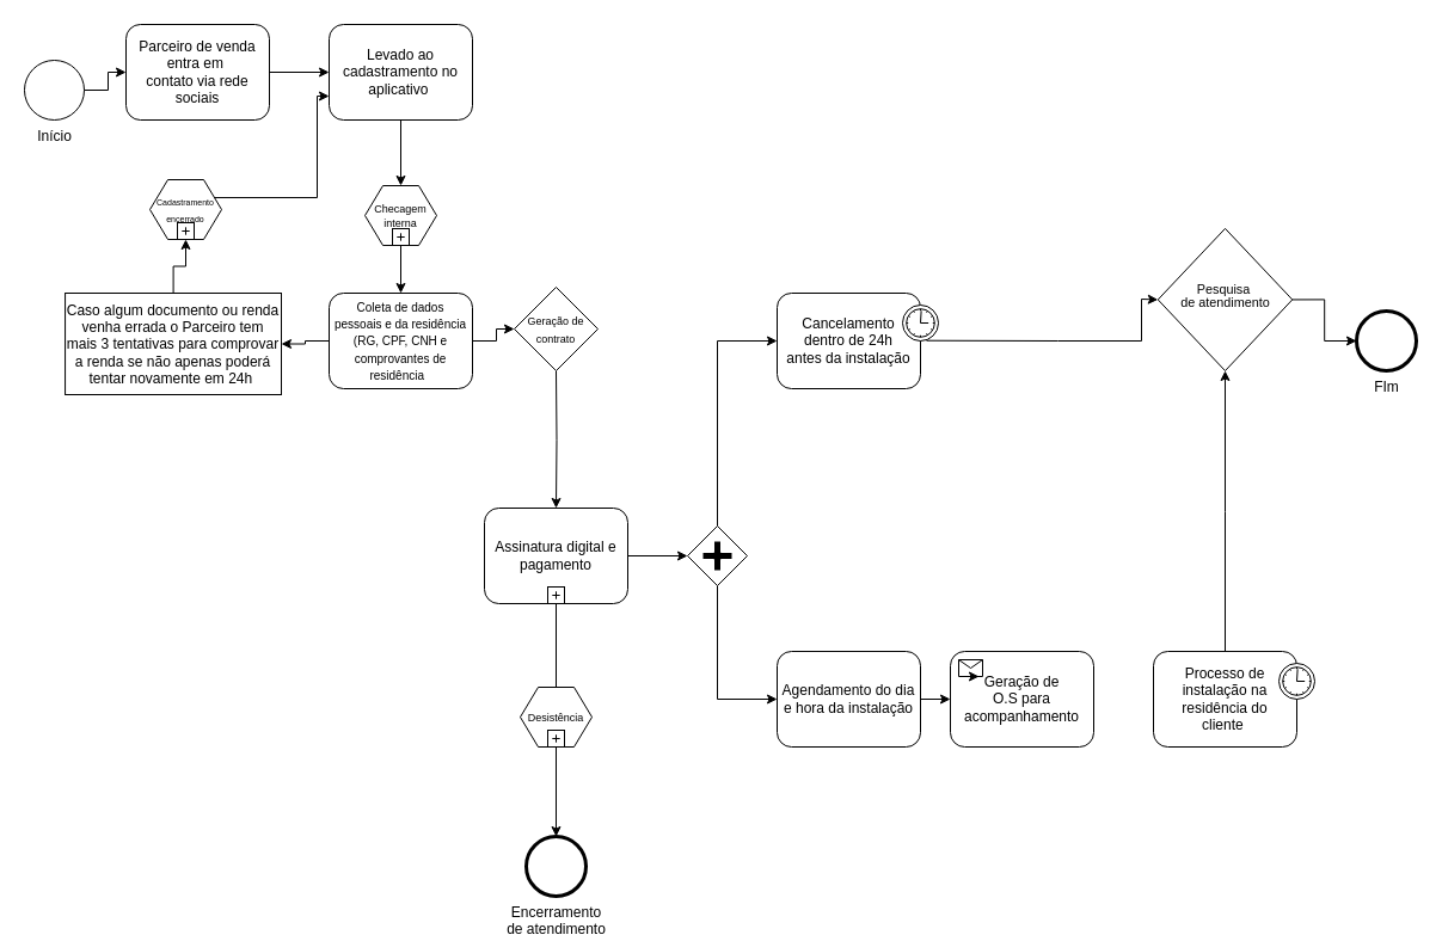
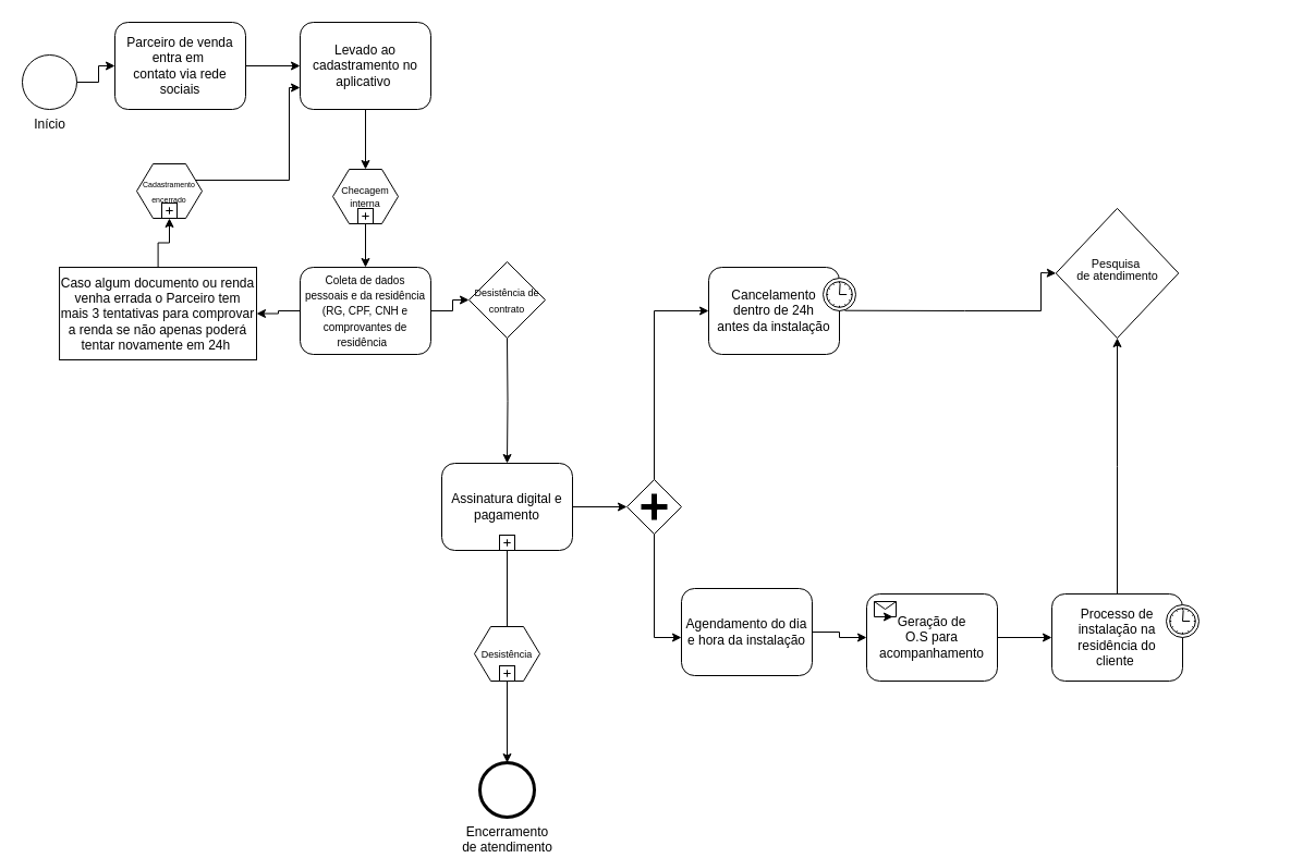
- <mxCell id="25" style="edgeStyle=orthogonalEdgeStyle;rounded=0;html=1;jettySize=auto;orthogonalLoop=1;exitX=1;exitY=0.5;exitDx=0;exitDy=0;" parent="1" source="42" target="18" edge="1"><mxGeometry relative="1" as="geometry"><mxPoint x="1050" y="285" as="sourcePoint" /></mxGeometry></mxCell>
- <mxCell id="37" value="&lt;font style=&quot;font-size: 9px;&quot;&gt;Geração de&lt;br&gt;contrato&lt;/font&gt;" style="rhombus;whiteSpace=wrap;html=1;" parent="1" vertex="1"><mxGeometry x="430" y="240" width="70" height="70" as="geometry" /></mxCell>
+ <mxCell id="37" value="&lt;font style=&quot;font-size: 9px;&quot;&gt;Desistência de&lt;br&gt;contrato&lt;/font&gt;" style="rhombus;whiteSpace=wrap;html=1;" parent="1" vertex="1"><mxGeometry x="430" y="240" width="70" height="70" as="geometry" /></mxCell>
- <mxCell id="18" value="FIm" style="shape=mxgraph.bpmn.shape;html=1;verticalLabelPosition=bottom;labelBackgroundColor=#ffffff;verticalAlign=top;perimeter=ellipsePerimeter;outline=end;symbol=general;" parent="1" vertex="1"><mxGeometry x="1135" y="260" width="50" height="50" as="geometry" /></mxCell>
- <mxCell id="17" value="Agendamento do dia e hora da instalação" style="html=1;whiteSpace=wrap;rounded=1;" parent="1" vertex="1"><mxGeometry x="650" y="545" width="120" height="80" as="geometry" /></mxCell>
+ <mxCell id="17" value="Agendamento do dia e hora da instalação" style="html=1;whiteSpace=wrap;rounded=1;" parent="1" vertex="1"><mxGeometry x="625" y="540" width="120" height="80" as="geometry" /></mxCell>
+ <mxCell id="34" style="edgeStyle=orthogonalEdgeStyle;rounded=0;html=1;jettySize=auto;orthogonalLoop=1;" parent="1" source="14" target="12" edge="1"><mxGeometry relative="1" as="geometry" /></mxCell>
